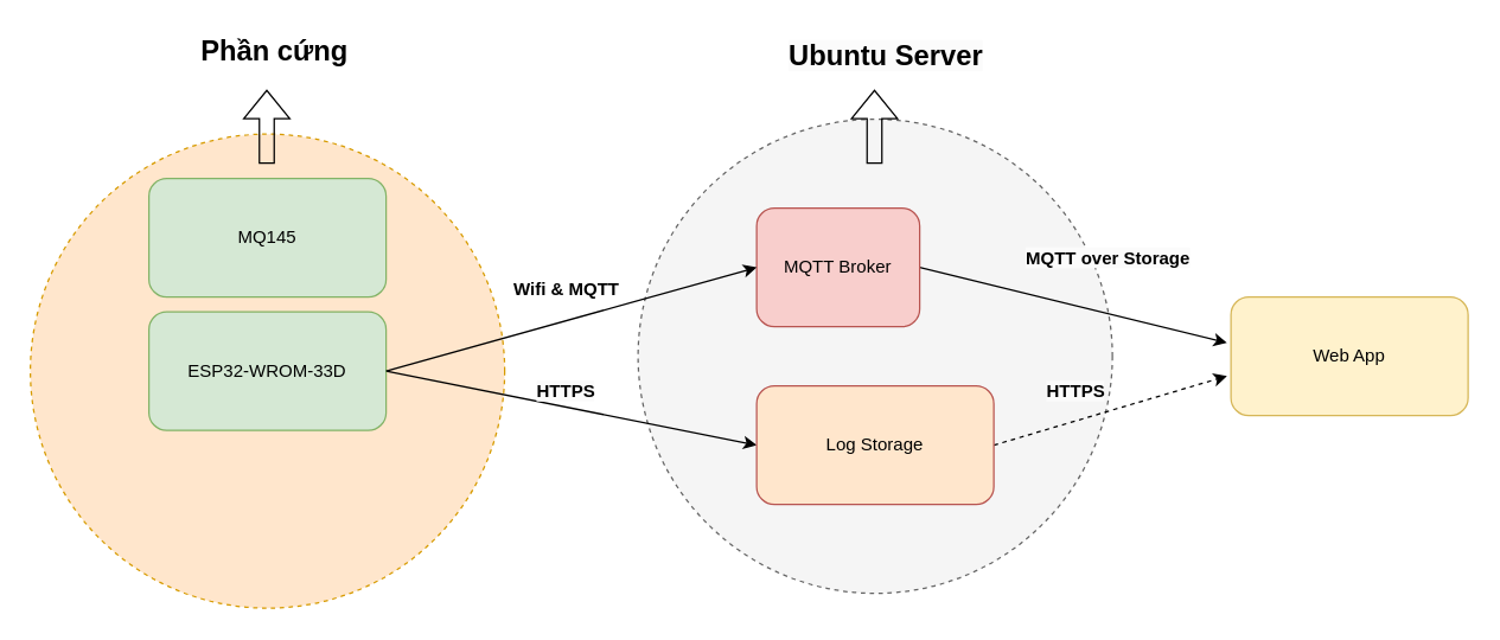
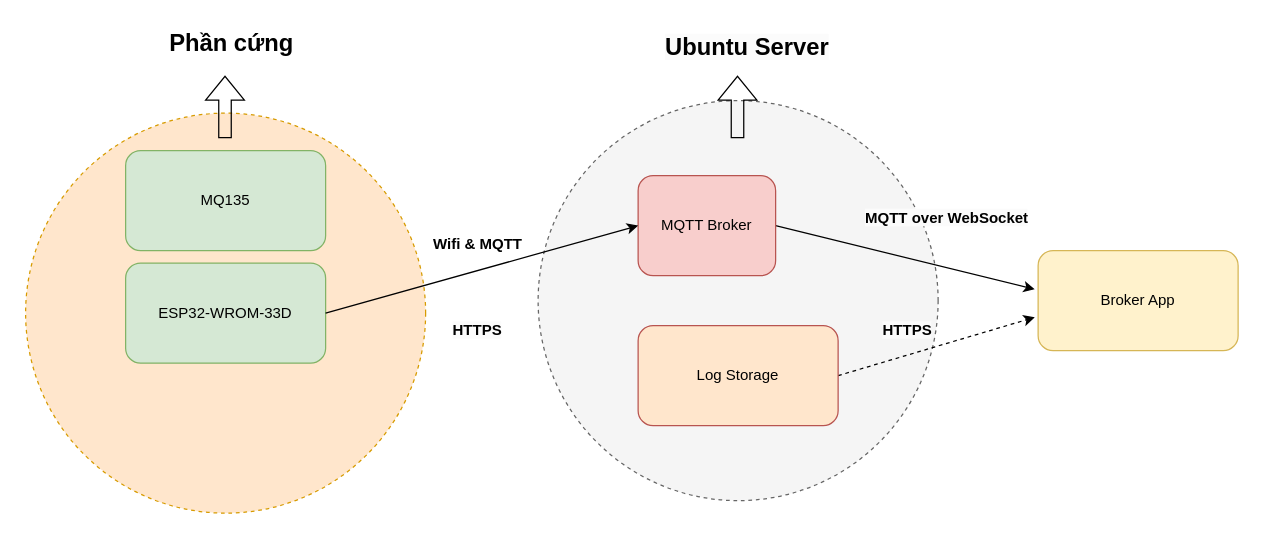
- <mxCell id="4" value="MQ145" style="rounded=1;whiteSpace=wrap;html=1;fillColor=#d5e8d4;strokeColor=#82b366;" vertex="1" parent="1"><mxGeometry x="100" y="120" width="160" height="80" as="geometry" /></mxCell>
+ <mxCell id="4" value="MQ135" style="rounded=1;whiteSpace=wrap;html=1;fillColor=#d5e8d4;strokeColor=#82b366;" vertex="1" parent="1"><mxGeometry x="100" y="120" width="160" height="80" as="geometry" /></mxCell>
- <mxCell id="20" value="&lt;b style=&quot;forced-color-adjust: none; color: rgb(0, 0, 0); font-family: Helvetica; font-size: 12px; font-style: normal; font-variant-ligatures: normal; font-variant-caps: normal; letter-spacing: normal; orphans: 2; text-align: center; text-indent: 0px; text-transform: none; widows: 2; word-spacing: 0px; -webkit-text-stroke-width: 0px; white-space: normal; background-color: rgb(251, 251, 251); text-decoration-thickness: initial; text-decoration-style: initial; text-decoration-color: initial;&quot;&gt;MQTT over Storage&lt;/b&gt;" style="text;whiteSpace=wrap;html=1;" vertex="1" parent="1"><mxGeometry x="690" y="160" width="140" height="40" as="geometry" /></mxCell>
+ <mxCell id="20" value="&lt;b style=&quot;forced-color-adjust: none; color: rgb(0, 0, 0); font-family: Helvetica; font-size: 12px; font-style: normal; font-variant-ligatures: normal; font-variant-caps: normal; letter-spacing: normal; orphans: 2; text-align: center; text-indent: 0px; text-transform: none; widows: 2; word-spacing: 0px; -webkit-text-stroke-width: 0px; white-space: normal; background-color: rgb(251, 251, 251); text-decoration-thickness: initial; text-decoration-style: initial; text-decoration-color: initial;&quot;&gt;MQTT over WebSocket&lt;/b&gt;" style="text;whiteSpace=wrap;html=1;" vertex="1" parent="1"><mxGeometry x="690" y="160" width="140" height="40" as="geometry" /></mxCell>
- <mxCell id="11" value="Web App" style="rounded=1;whiteSpace=wrap;html=1;fillColor=#fff2cc;strokeColor=#d6b656;" vertex="1" parent="1"><mxGeometry x="830" y="200" width="160" height="80" as="geometry" /></mxCell>
+ <mxCell id="11" value="Broker App" style="rounded=1;whiteSpace=wrap;html=1;fillColor=#fff2cc;strokeColor=#d6b656;" vertex="1" parent="1"><mxGeometry x="830" y="200" width="160" height="80" as="geometry" /></mxCell>
- <mxCell id="5" style="rounded=0;orthogonalLoop=1;jettySize=auto;html=1;exitX=1;exitY=0.5;exitDx=0;exitDy=0;entryX=0;entryY=0.5;entryDx=0;entryDy=0;" edge="1" parent="1" source="6" target="10"><mxGeometry relative="1" as="geometry" /></mxCell>
